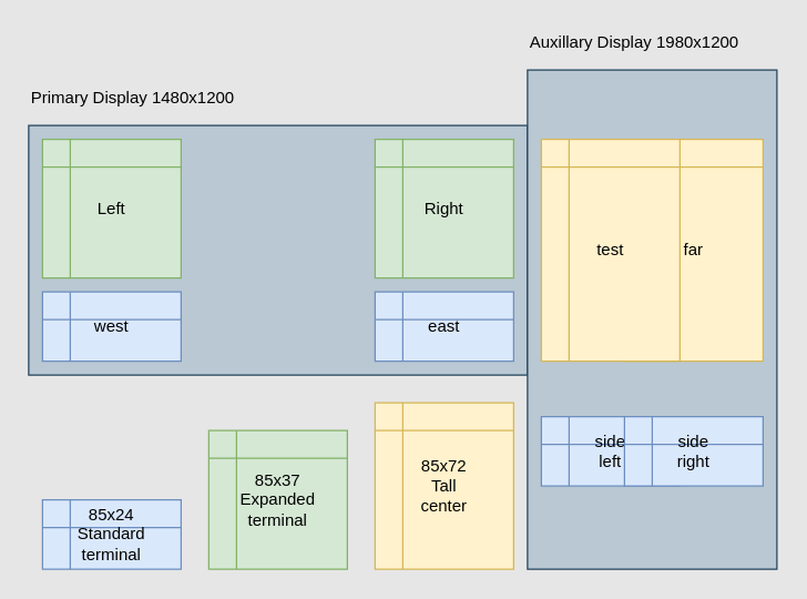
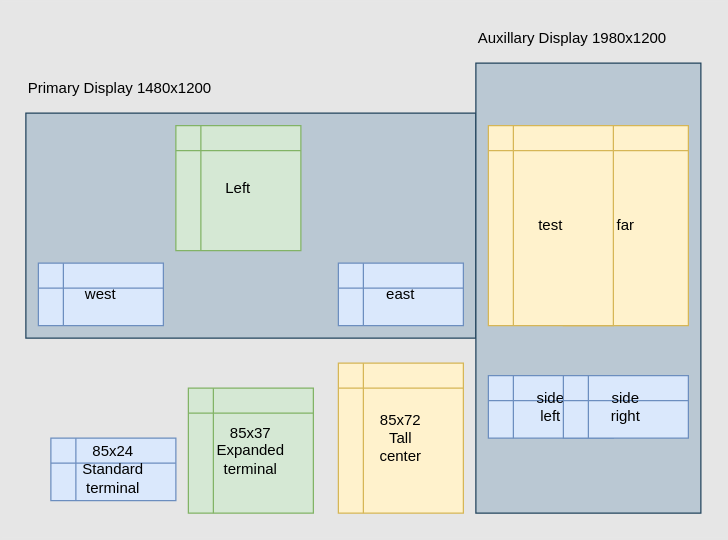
- <mxCell id="5" value="Left" style="shape=internalStorage;whiteSpace=wrap;html=1;backgroundOutline=1;fillColor=#d5e8d4;strokeColor=#82b366;" parent="1" vertex="1"><mxGeometry x="30" y="100" width="100" height="100" as="geometry" /></mxCell>
+ <mxCell id="5" value="Left" style="shape=internalStorage;whiteSpace=wrap;html=1;backgroundOutline=1;fillColor=#d5e8d4;strokeColor=#82b366;" parent="1" vertex="1"><mxGeometry x="140" y="100" width="100" height="100" as="geometry" /></mxCell>
- <mxCell id="4" value="Right" style="shape=internalStorage;whiteSpace=wrap;html=1;backgroundOutline=1;fillColor=#d5e8d4;strokeColor=#82b366;" parent="1" vertex="1"><mxGeometry x="270" y="100" width="100" height="100" as="geometry" /></mxCell>
- <mxCell id="14" value="85x24&lt;br&gt;Standard&lt;br&gt;terminal" style="shape=internalStorage;whiteSpace=wrap;html=1;backgroundOutline=1;fillColor=#dae8fc;strokeColor=#6c8ebf;" parent="1" vertex="1"><mxGeometry x="30" y="360" width="100" height="50" as="geometry" /></mxCell>
+ <mxCell id="14" value="85x24&lt;br&gt;Standard&lt;br&gt;terminal" style="shape=internalStorage;whiteSpace=wrap;html=1;backgroundOutline=1;fillColor=#dae8fc;strokeColor=#6c8ebf;" parent="1" vertex="1"><mxGeometry x="40" y="350" width="100" height="50" as="geometry" /></mxCell>
